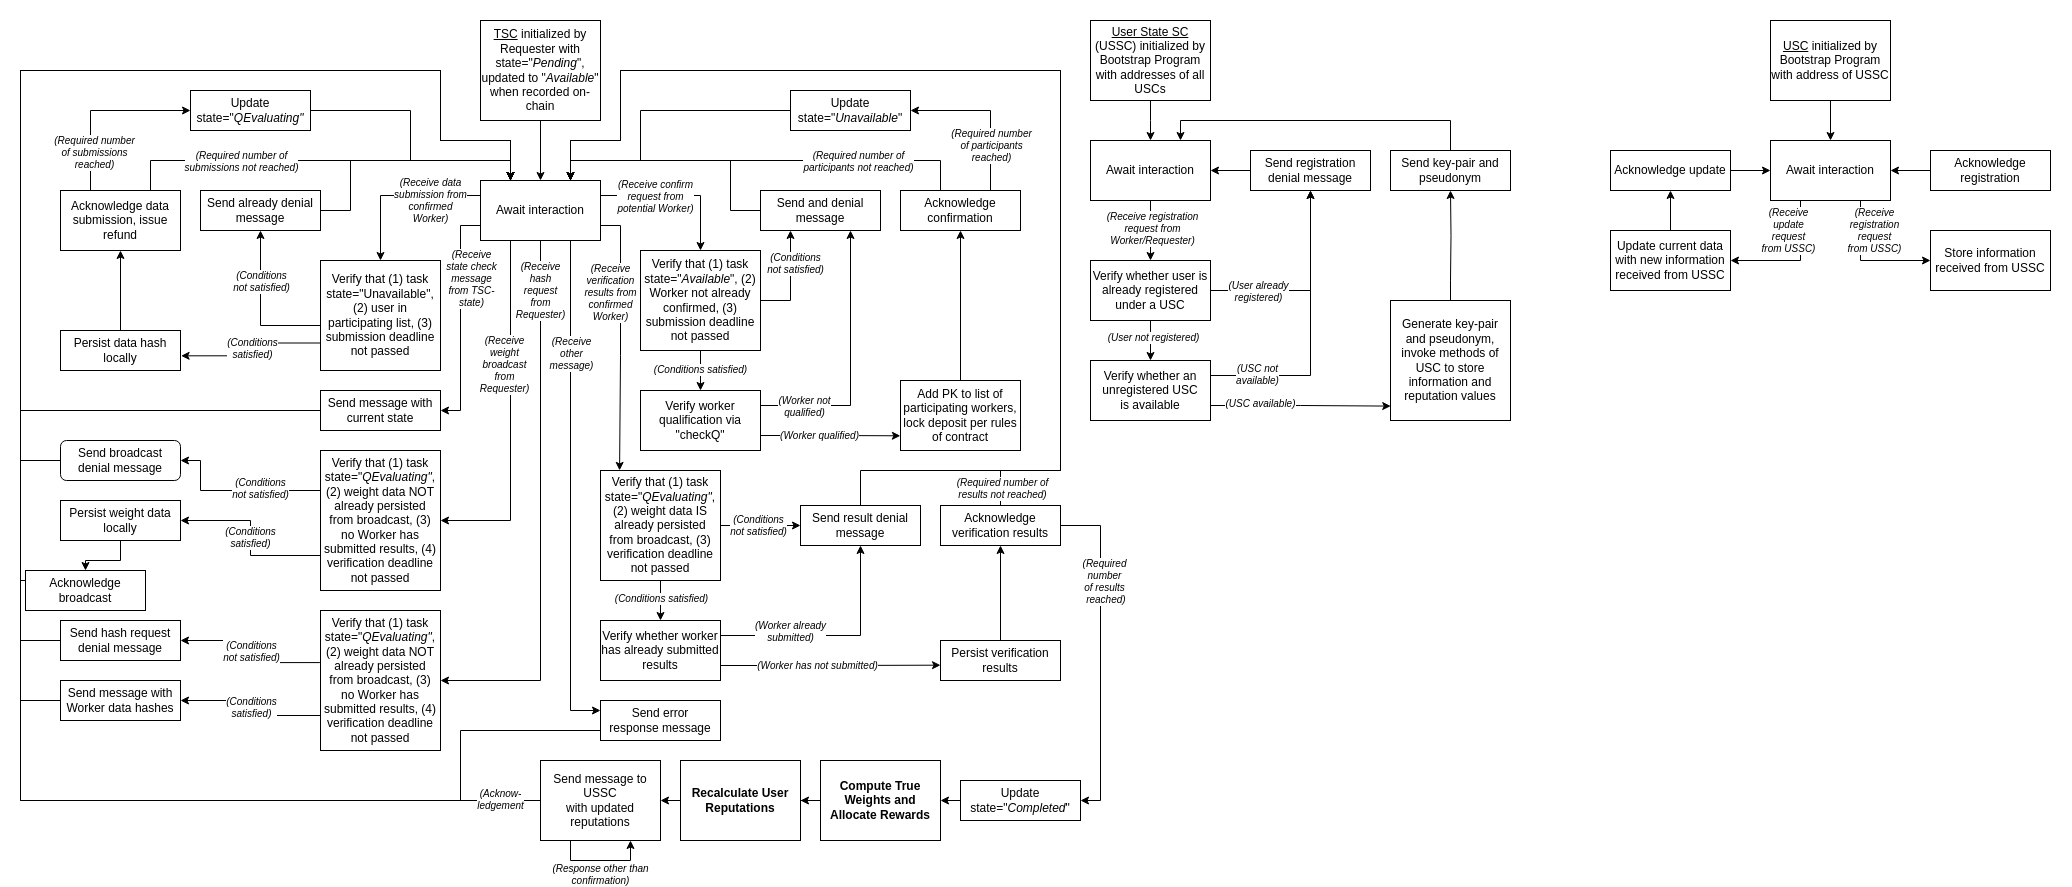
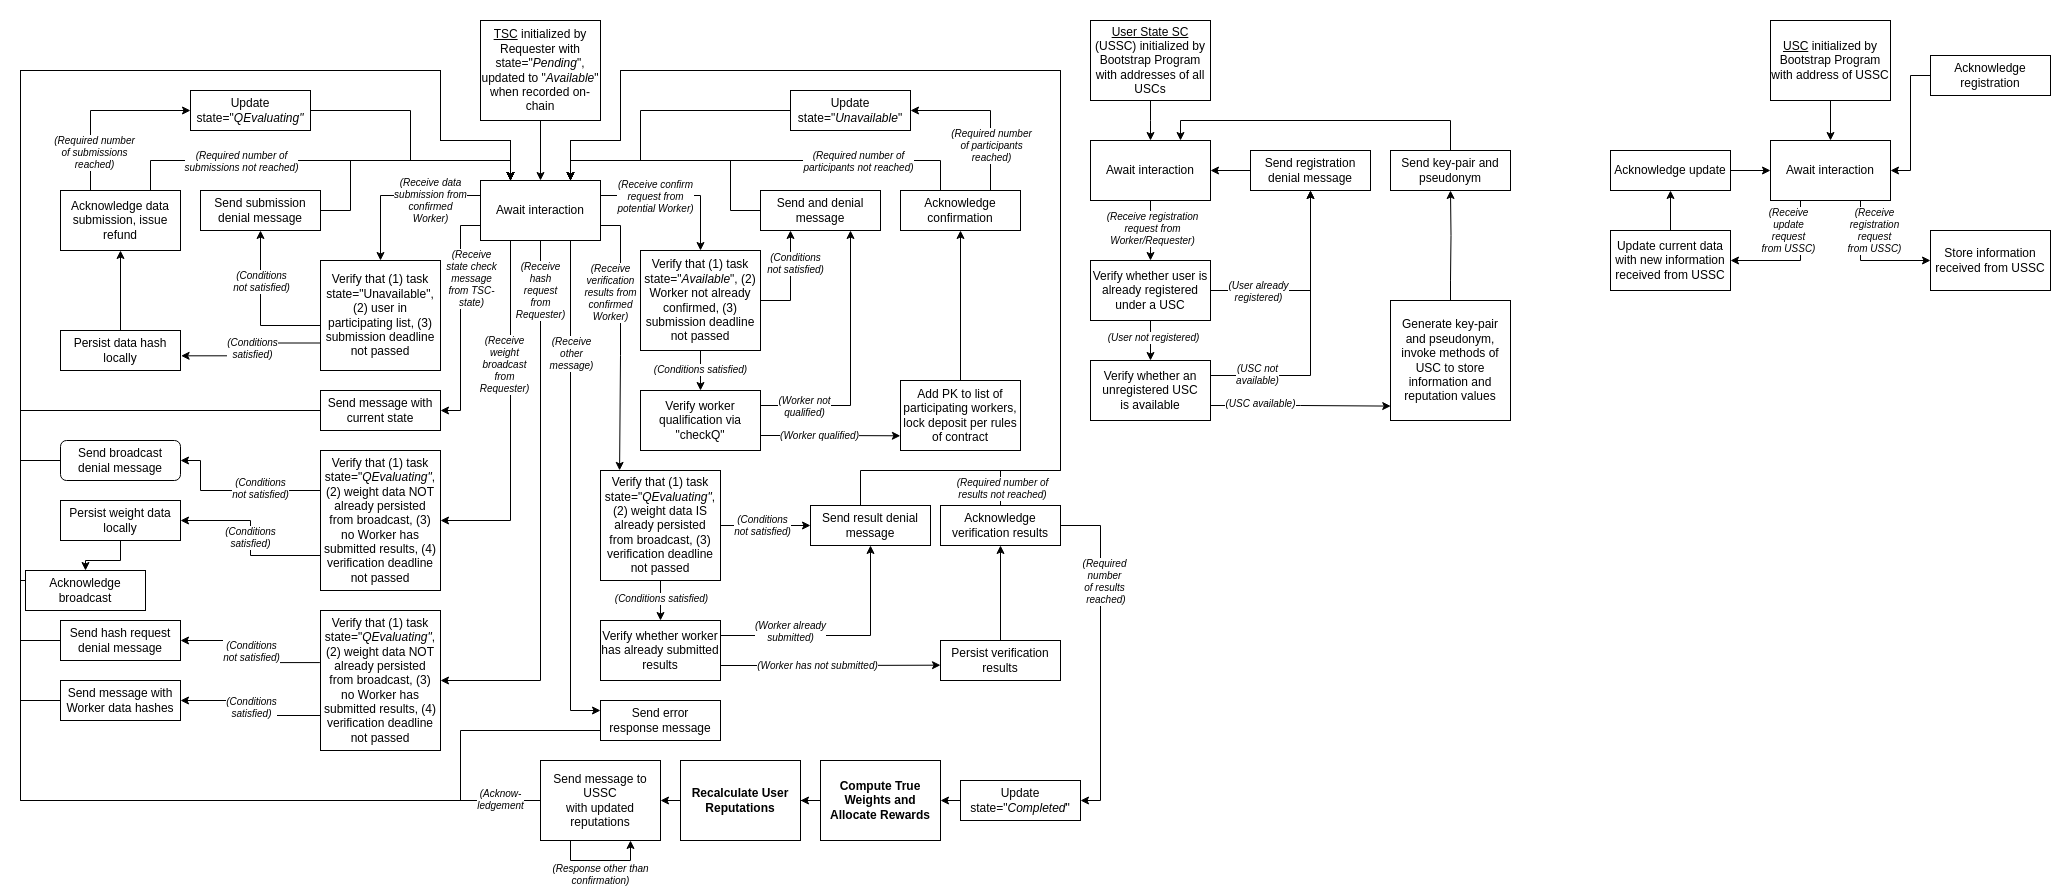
- <mxCell id="33" value="Acknowledge registration" style="rounded=0;whiteSpace=wrap;html=1;" vertex="1" parent="1"><mxGeometry x="1930" y="150" width="120" height="40" as="geometry" /></mxCell>
+ <mxCell id="33" value="Acknowledge registration" style="rounded=0;whiteSpace=wrap;html=1;" vertex="1" parent="1"><mxGeometry x="1930" y="55" width="120" height="40" as="geometry" /></mxCell>
- <mxCell id="72" value="Send already denial message" style="rounded=0;whiteSpace=wrap;html=1;" vertex="1" parent="1"><mxGeometry x="200" y="190" width="120" height="40" as="geometry" /></mxCell>
+ <mxCell id="72" value="Send submission denial message" style="rounded=0;whiteSpace=wrap;html=1;" vertex="1" parent="1"><mxGeometry x="200" y="190" width="120" height="40" as="geometry" /></mxCell>
- <mxCell id="116" value="Send result denial message" style="rounded=0;whiteSpace=wrap;html=1;" vertex="1" parent="1"><mxGeometry x="800" y="505" width="120" height="40" as="geometry" /></mxCell>
+ <mxCell id="116" value="Send result denial message" style="rounded=0;whiteSpace=wrap;html=1;" vertex="1" parent="1"><mxGeometry x="810" y="505" width="120" height="40" as="geometry" /></mxCell>
